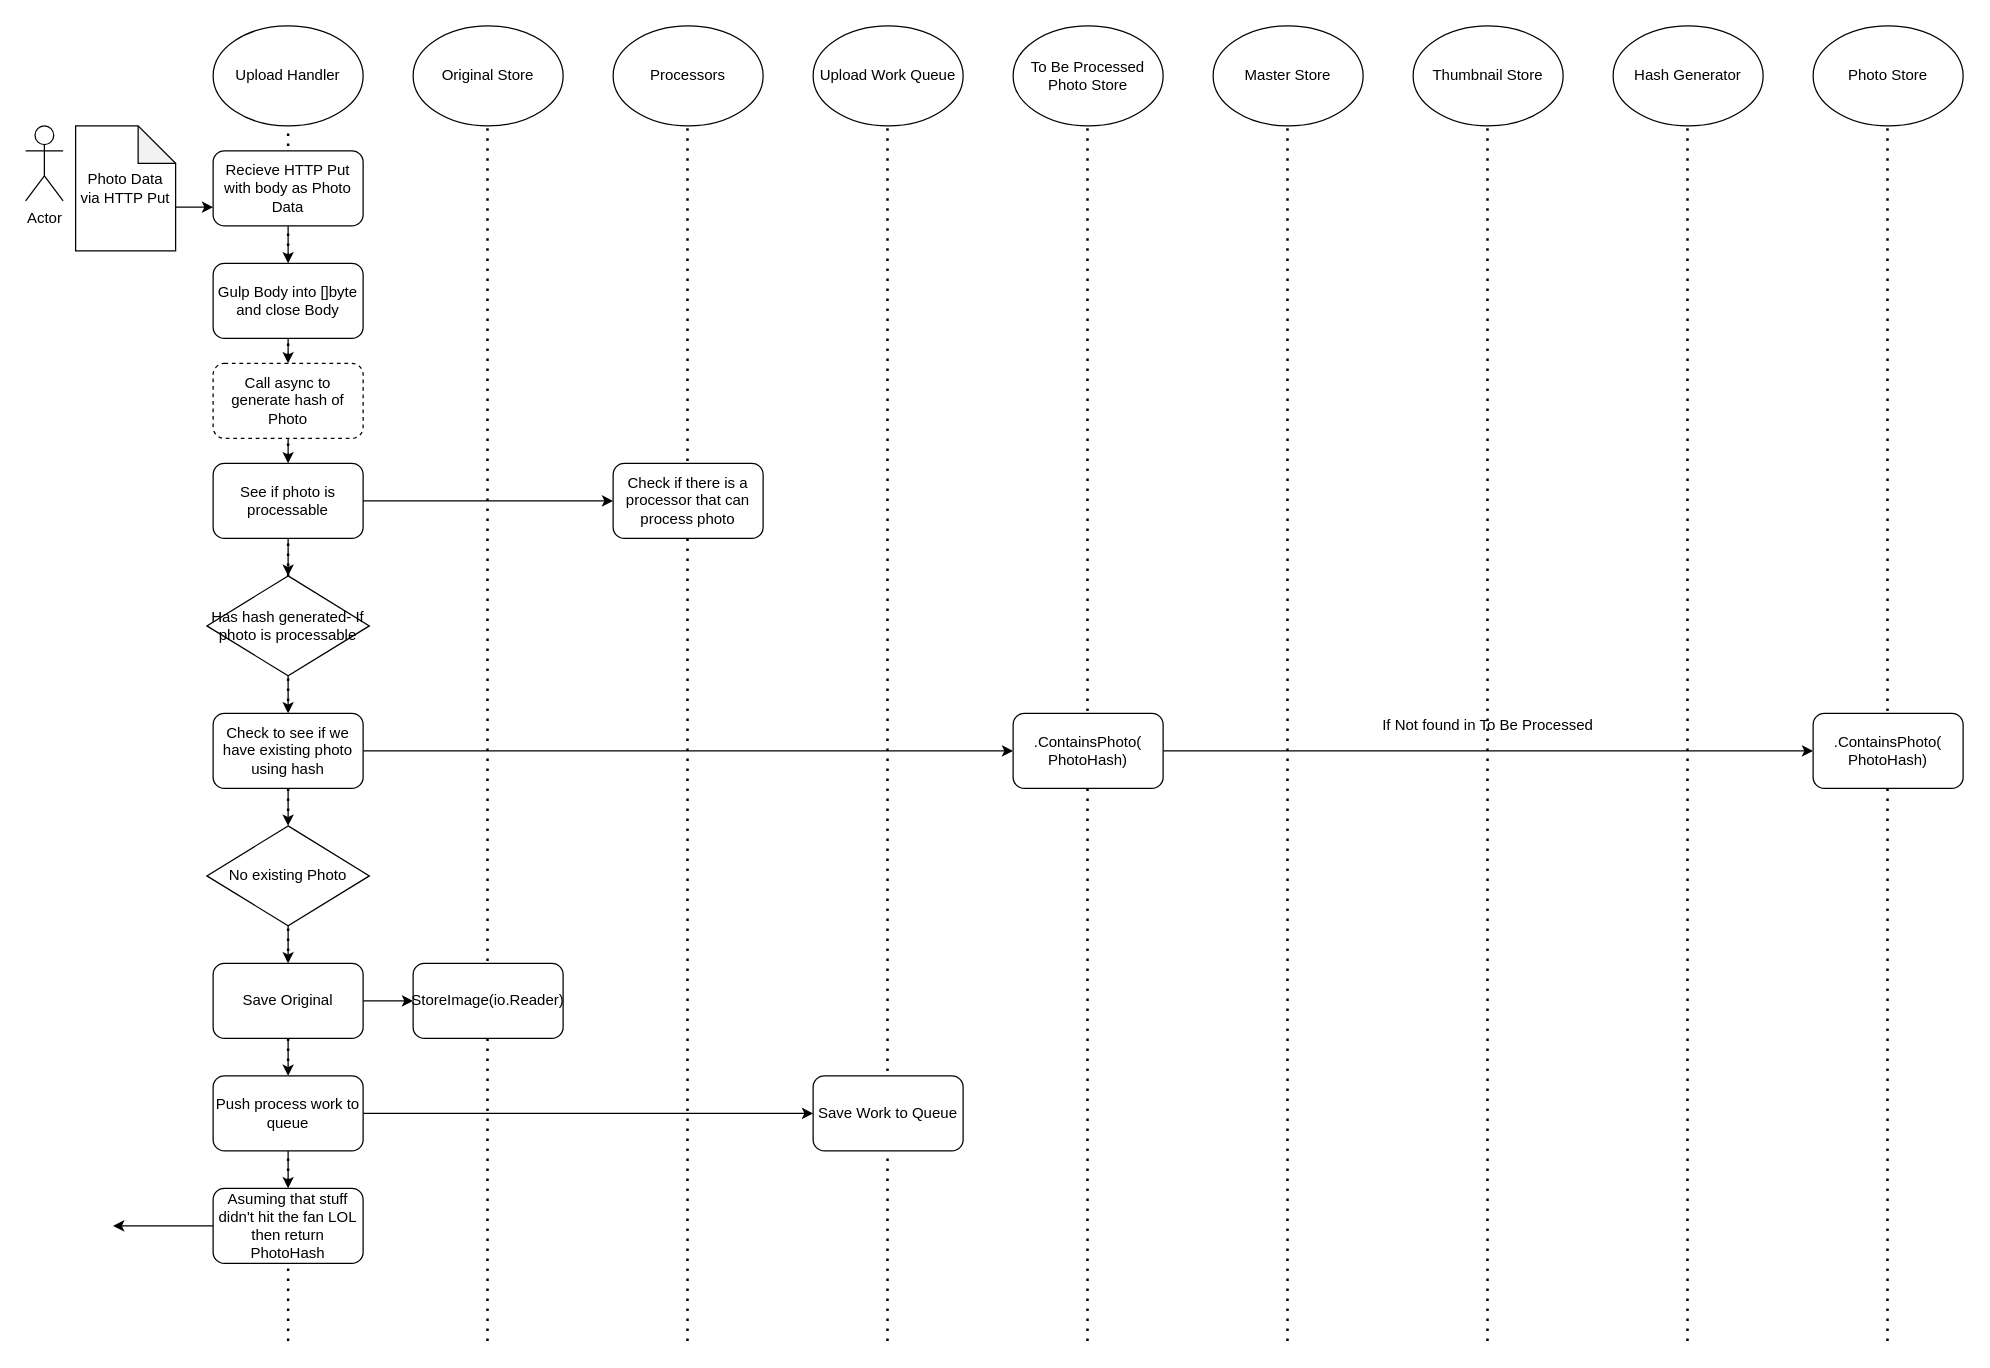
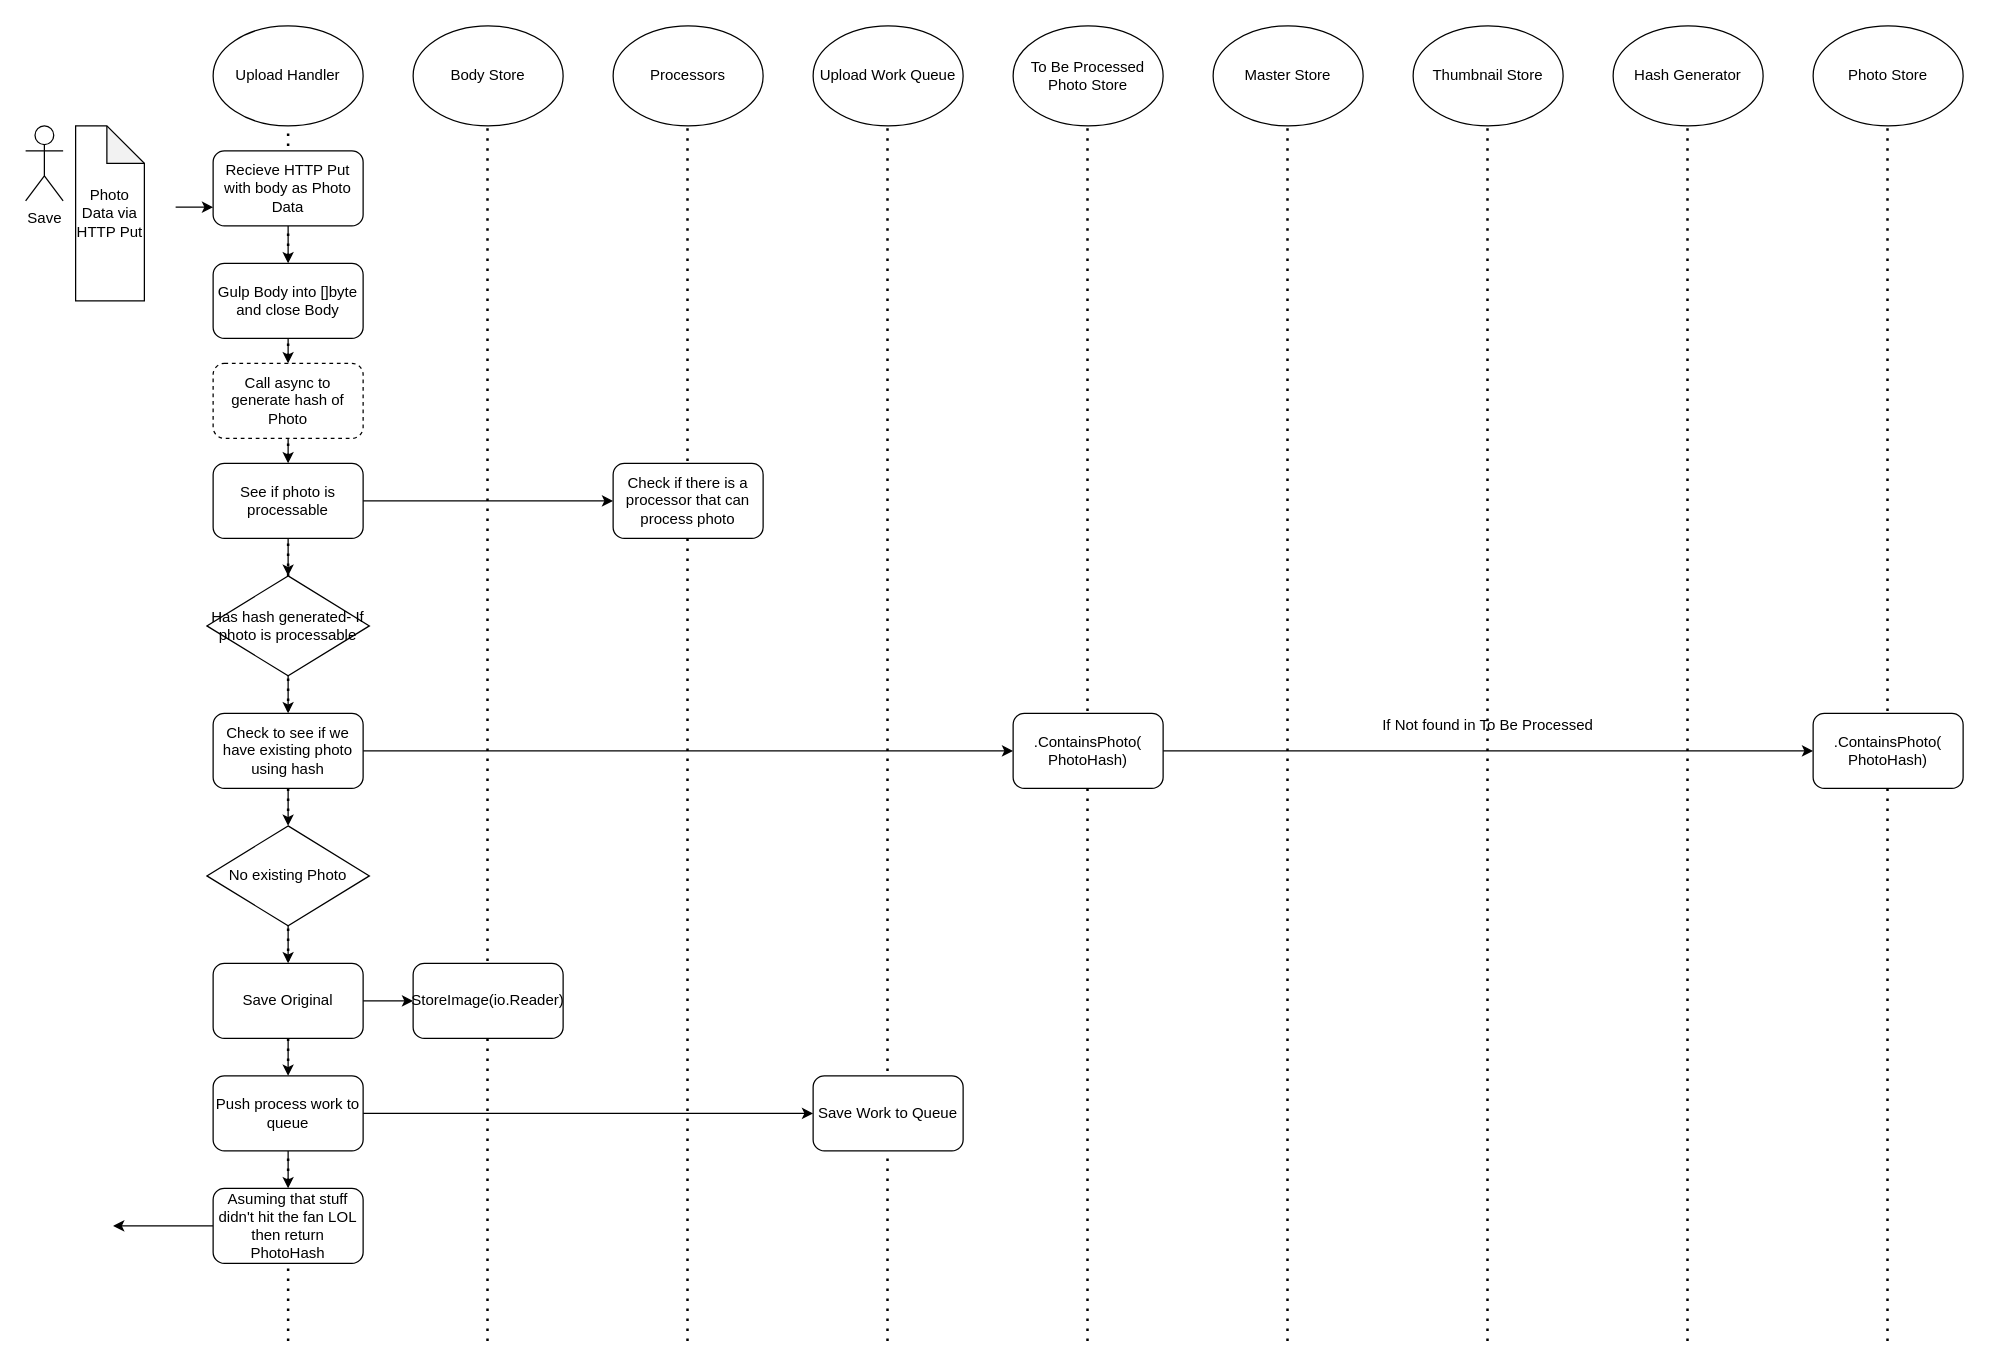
- <mxCell id="4" value="Original Store" style="ellipse;whiteSpace=wrap;html=1;" vertex="1" parent="1"><mxGeometry x="330" y="20" width="120" height="80" as="geometry" /></mxCell>
+ <mxCell id="4" value="Body Store" style="ellipse;whiteSpace=wrap;html=1;" vertex="1" parent="1"><mxGeometry x="330" y="20" width="120" height="80" as="geometry" /></mxCell>
- <mxCell id="20" value="Photo Data via HTTP Put" style="shape=note;whiteSpace=wrap;html=1;backgroundOutline=1;darkOpacity=0.05;" vertex="1" parent="1"><mxGeometry x="60" y="100" width="80" height="100" as="geometry" /></mxCell>
+ <mxCell id="20" value="Photo Data via HTTP Put" style="shape=note;whiteSpace=wrap;html=1;backgroundOutline=1;darkOpacity=0.05;" vertex="1" parent="1"><mxGeometry x="60" y="100" width="55" height="140" as="geometry" /></mxCell>
- <mxCell id="2" value="Actor" style="shape=umlActor;verticalLabelPosition=bottom;verticalAlign=top;html=1;outlineConnect=0;" vertex="1" parent="1"><mxGeometry x="20" y="100" width="30" height="60" as="geometry" /></mxCell>
+ <mxCell id="2" value="Save" style="shape=umlActor;verticalLabelPosition=bottom;verticalAlign=top;html=1;outlineConnect=0;" vertex="1" parent="1"><mxGeometry x="20" y="100" width="30" height="60" as="geometry" /></mxCell>
